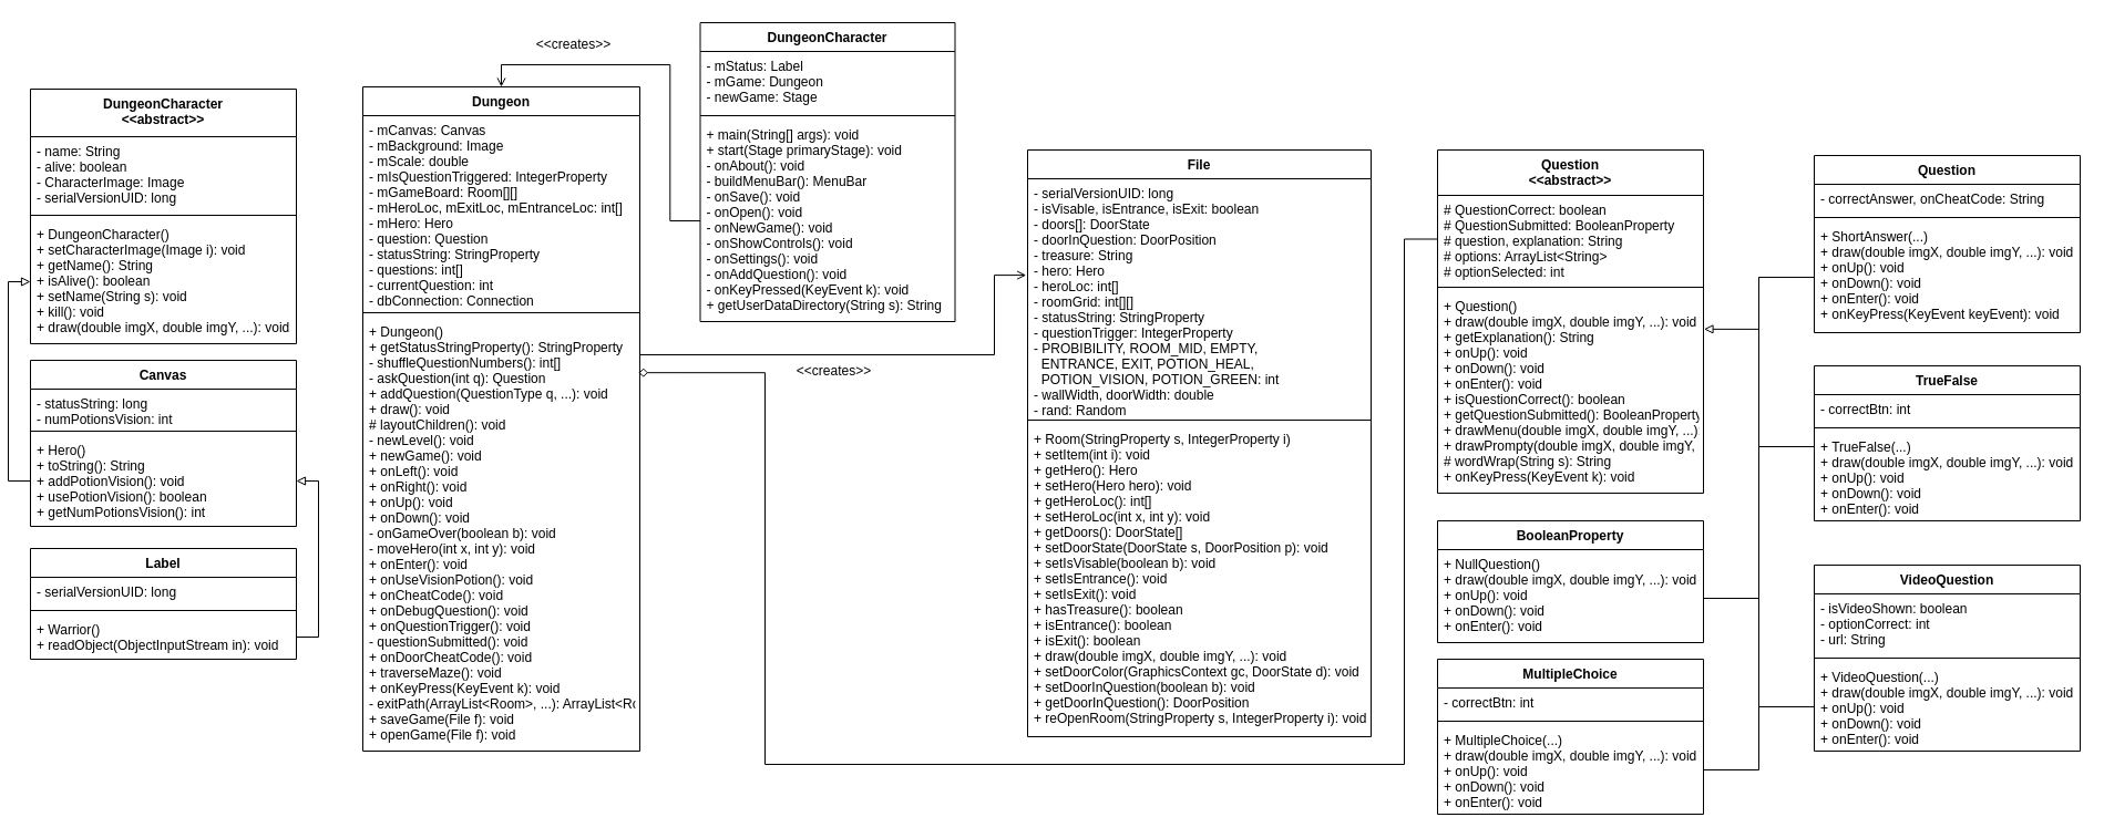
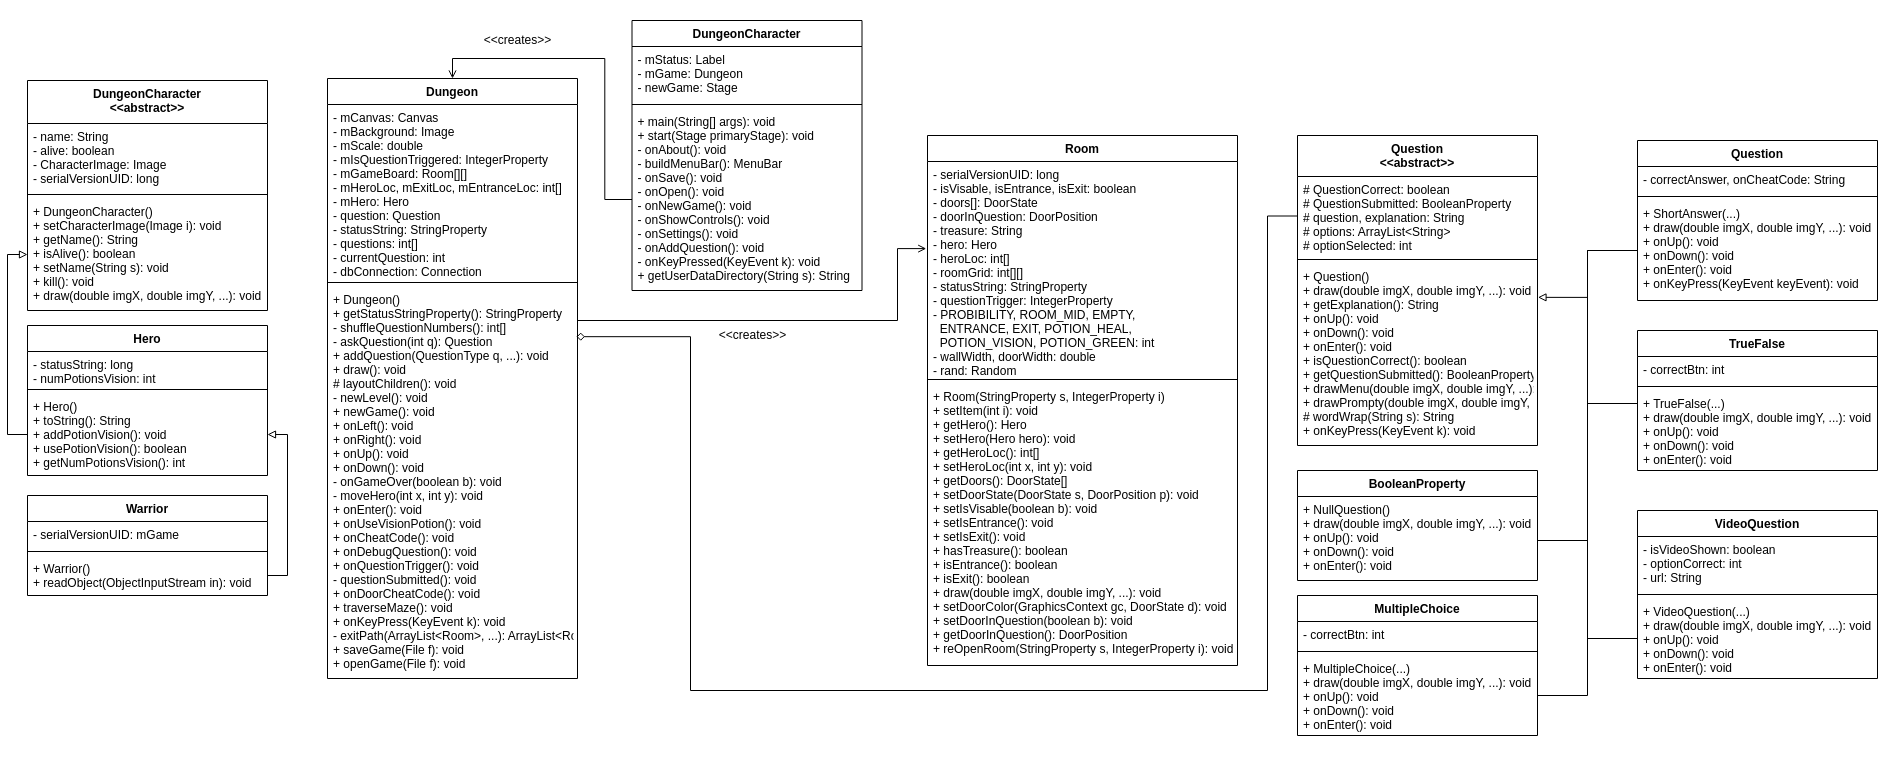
- <mxCell id="18" value="File" style="swimlane;fontStyle=1;align=center;verticalAlign=top;childLayout=stackLayout;horizontal=1;startSize=26;horizontalStack=0;resizeParent=1;resizeParentMax=0;resizeLast=0;collapsible=1;marginBottom=0;" parent="1" vertex="1"><mxGeometry x="920" y="135" width="310" height="530" as="geometry" /></mxCell>
+ <mxCell id="18" value="Room" style="swimlane;fontStyle=1;align=center;verticalAlign=top;childLayout=stackLayout;horizontal=1;startSize=26;horizontalStack=0;resizeParent=1;resizeParentMax=0;resizeLast=0;collapsible=1;marginBottom=0;" parent="1" vertex="1"><mxGeometry x="920" y="135" width="310" height="530" as="geometry" /></mxCell>
- <mxCell id="14" value="Canvas" style="swimlane;fontStyle=1;align=center;verticalAlign=top;childLayout=stackLayout;horizontal=1;startSize=26;horizontalStack=0;resizeParent=1;resizeParentMax=0;resizeLast=0;collapsible=1;marginBottom=0;" parent="1" vertex="1"><mxGeometry x="20" y="325" width="240" height="150" as="geometry" /></mxCell>
+ <mxCell id="14" value="Hero" style="swimlane;fontStyle=1;align=center;verticalAlign=top;childLayout=stackLayout;horizontal=1;startSize=26;horizontalStack=0;resizeParent=1;resizeParentMax=0;resizeLast=0;collapsible=1;marginBottom=0;" parent="1" vertex="1"><mxGeometry x="20" y="325" width="240" height="150" as="geometry" /></mxCell>
- <mxCell id="44" value="Label" style="swimlane;fontStyle=1;align=center;verticalAlign=top;childLayout=stackLayout;horizontal=1;startSize=26;horizontalStack=0;resizeParent=1;resizeParentMax=0;resizeLast=0;collapsible=1;marginBottom=0;" parent="1" vertex="1"><mxGeometry x="20" y="495" width="240" height="100" as="geometry" /></mxCell>
+ <mxCell id="44" value="Warrior" style="swimlane;fontStyle=1;align=center;verticalAlign=top;childLayout=stackLayout;horizontal=1;startSize=26;horizontalStack=0;resizeParent=1;resizeParentMax=0;resizeLast=0;collapsible=1;marginBottom=0;" parent="1" vertex="1"><mxGeometry x="20" y="495" width="240" height="100" as="geometry" /></mxCell>
- <mxCell id="45" value="- serialVersionUID: long" style="text;strokeColor=none;fillColor=none;align=left;verticalAlign=top;spacingLeft=4;spacingRight=4;overflow=hidden;rotatable=0;points=[[0,0.5],[1,0.5]];portConstraint=eastwest;" parent="44" vertex="1"><mxGeometry y="26" width="240" height="26" as="geometry" /></mxCell>
+ <mxCell id="45" value="- serialVersionUID: mGame" style="text;strokeColor=none;fillColor=none;align=left;verticalAlign=top;spacingLeft=4;spacingRight=4;overflow=hidden;rotatable=0;points=[[0,0.5],[1,0.5]];portConstraint=eastwest;" parent="44" vertex="1"><mxGeometry y="26" width="240" height="26" as="geometry" /></mxCell>
